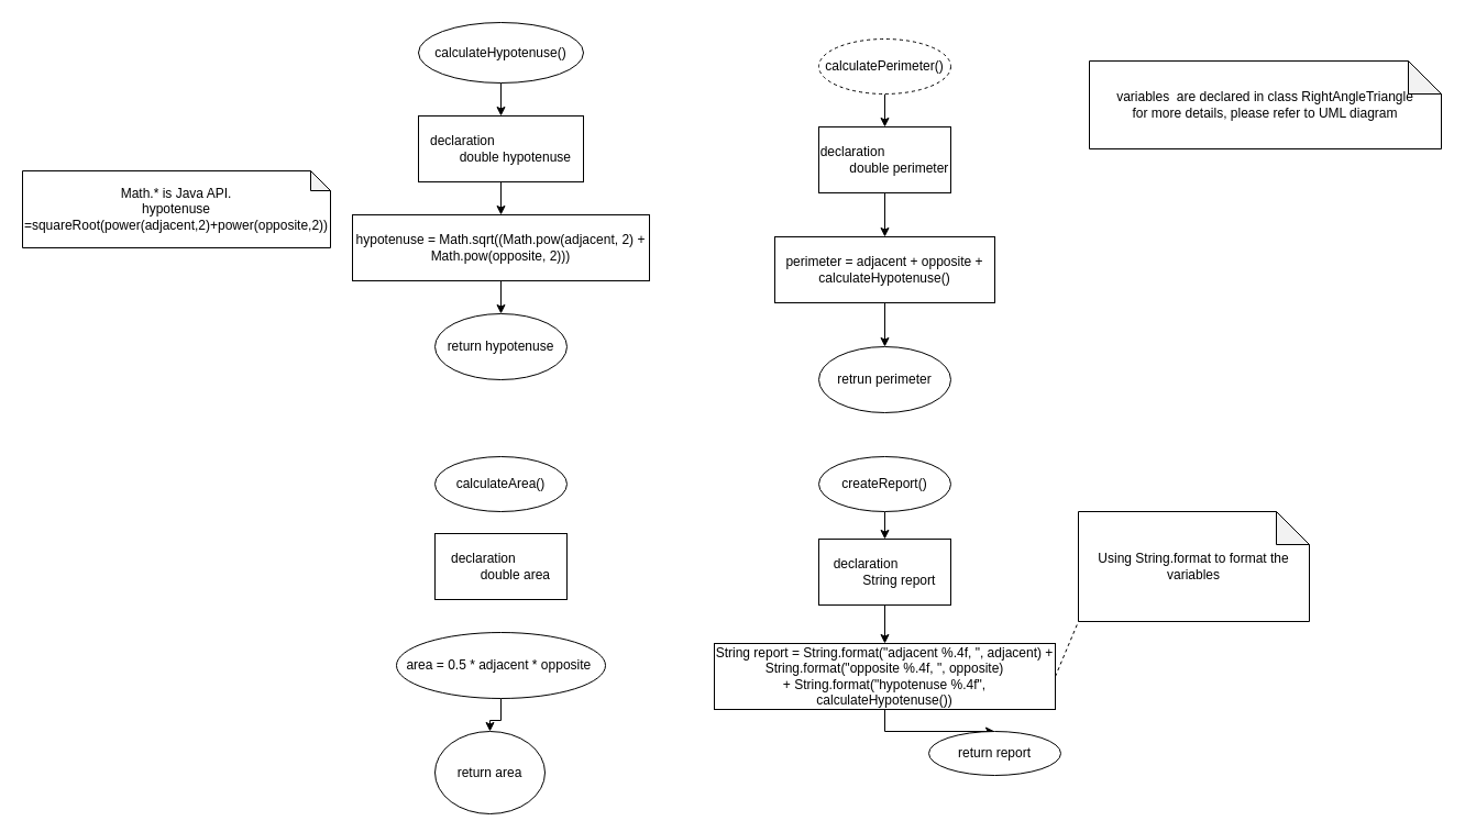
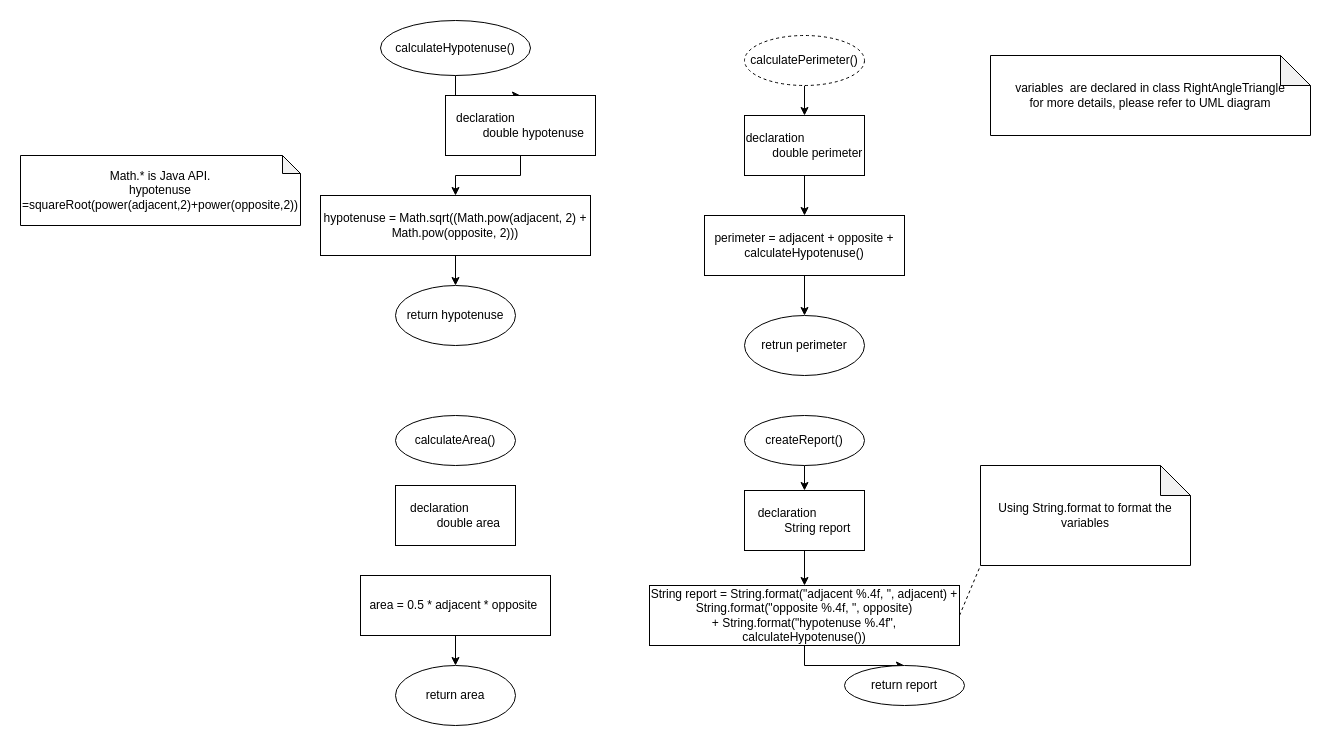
- <mxCell id="12" value="&lt;div style=&quot;text-align: left;&quot;&gt;&lt;span style=&quot;background-color: initial;&quot;&gt;declaration&lt;/span&gt;&lt;/div&gt;&lt;div style=&quot;text-align: left;&quot;&gt;&lt;span style=&quot;background-color: initial;&quot;&gt;&lt;span style=&quot;white-space: pre;&quot;&gt;&#09;&lt;/span&gt;double hypotenuse&lt;/span&gt;&lt;/div&gt;" style="whiteSpace=wrap;html=1;" parent="1" vertex="1"><mxGeometry x="380" y="105" width="150" height="60" as="geometry" /></mxCell>
+ <mxCell id="12" value="&lt;div style=&quot;text-align: left;&quot;&gt;&lt;span style=&quot;background-color: initial;&quot;&gt;declaration&lt;/span&gt;&lt;/div&gt;&lt;div style=&quot;text-align: left;&quot;&gt;&lt;span style=&quot;background-color: initial;&quot;&gt;&lt;span style=&quot;white-space: pre;&quot;&gt;&#09;&lt;/span&gt;double hypotenuse&lt;/span&gt;&lt;/div&gt;" style="whiteSpace=wrap;html=1;" parent="1" vertex="1"><mxGeometry x="445" y="95" width="150" height="60" as="geometry" /></mxCell>
- <mxCell id="20" value="area = 0.5 * adjacent * opposite&amp;nbsp;" style="ellipse;whiteSpace=wrap;html=1;" parent="1" vertex="1"><mxGeometry x="360" y="575" width="190" height="60" as="geometry" /></mxCell>
+ <mxCell id="20" value="area = 0.5 * adjacent * opposite&amp;nbsp;" style="whiteSpace=wrap;html=1;" parent="1" vertex="1"><mxGeometry x="360" y="575" width="190" height="60" as="geometry" /></mxCell>
- <mxCell id="21" value="return area" style="ellipse;whiteSpace=wrap;html=1;" parent="1" vertex="1"><mxGeometry x="395" y="665" width="100" height="75" as="geometry" /></mxCell>
+ <mxCell id="21" value="return area" style="ellipse;whiteSpace=wrap;html=1;" parent="1" vertex="1"><mxGeometry x="395" y="665" width="120" height="60" as="geometry" /></mxCell>
